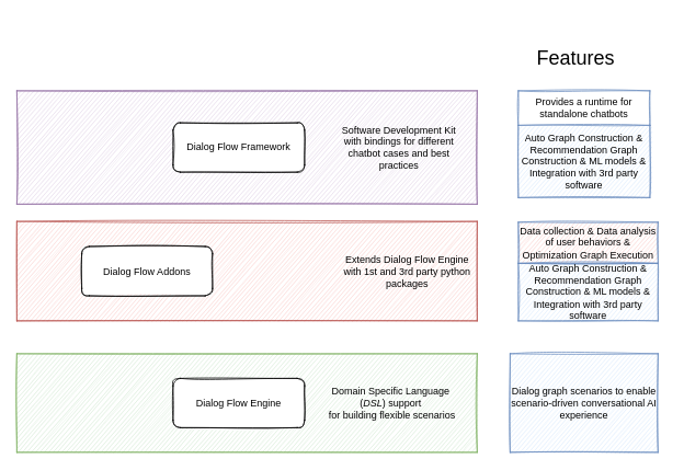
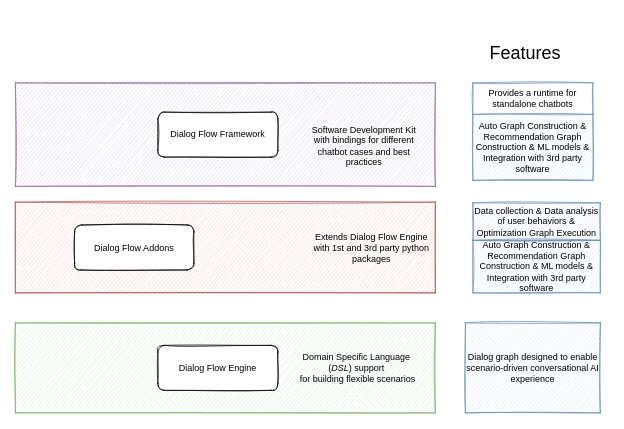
- <mxCell id="11" value="Software Development Kit&lt;br&gt;with bindings for different chatbot cases and best practices" style="text;html=1;strokeColor=none;fillColor=none;align=center;verticalAlign=middle;whiteSpace=wrap;rounded=0;opacity=50;sketch=1;" parent="1" vertex="1"><mxGeometry x="400" y="139" width="170" height="80" as="geometry" /></mxCell>
+ <mxCell id="11" value="Software Development Kit&lt;br&gt;with bindings for different chatbot cases and best practices" style="text;html=1;strokeColor=none;fillColor=none;align=center;verticalAlign=middle;whiteSpace=wrap;rounded=0;opacity=50;sketch=1;" parent="1" vertex="1"><mxGeometry x="400" y="154" width="170" height="80" as="geometry" /></mxCell>
- <mxCell id="13" value="Data collection &amp;amp; Data analysis of user behaviors &amp;amp; Optimization Graph Execution" style="rounded=0;whiteSpace=wrap;html=1;fillColor=#f8cecc;strokeColor=#6c8ebf;sketch=1;" parent="1" vertex="1"><mxGeometry x="630" y="270" width="170" height="50" as="geometry" /></mxCell>
+ <mxCell id="13" value="Data collection &amp;amp; Data analysis of user behaviors &amp;amp; Optimization Graph Execution" style="rounded=0;whiteSpace=wrap;html=1;fillColor=#dae8fc;strokeColor=#6c8ebf;sketch=1;" parent="1" vertex="1"><mxGeometry x="630" y="270" width="170" height="50" as="geometry" /></mxCell>
- <mxCell id="2" value="&lt;span&gt;Dialog graph scenarios to enable scenario-driven conversational AI experience&lt;/span&gt;" style="rounded=0;whiteSpace=wrap;html=1;fillColor=#dae8fc;strokeColor=#6c8ebf;sketch=1;" parent="1" vertex="1"><mxGeometry x="620" y="430" width="180" height="120" as="geometry" /></mxCell>
+ <mxCell id="2" value="&lt;span&gt;Dialog graph designed to enable scenario-driven conversational AI experience&lt;/span&gt;" style="rounded=0;whiteSpace=wrap;html=1;fillColor=#dae8fc;strokeColor=#6c8ebf;sketch=1;" parent="1" vertex="1"><mxGeometry x="620" y="430" width="180" height="120" as="geometry" /></mxCell>
